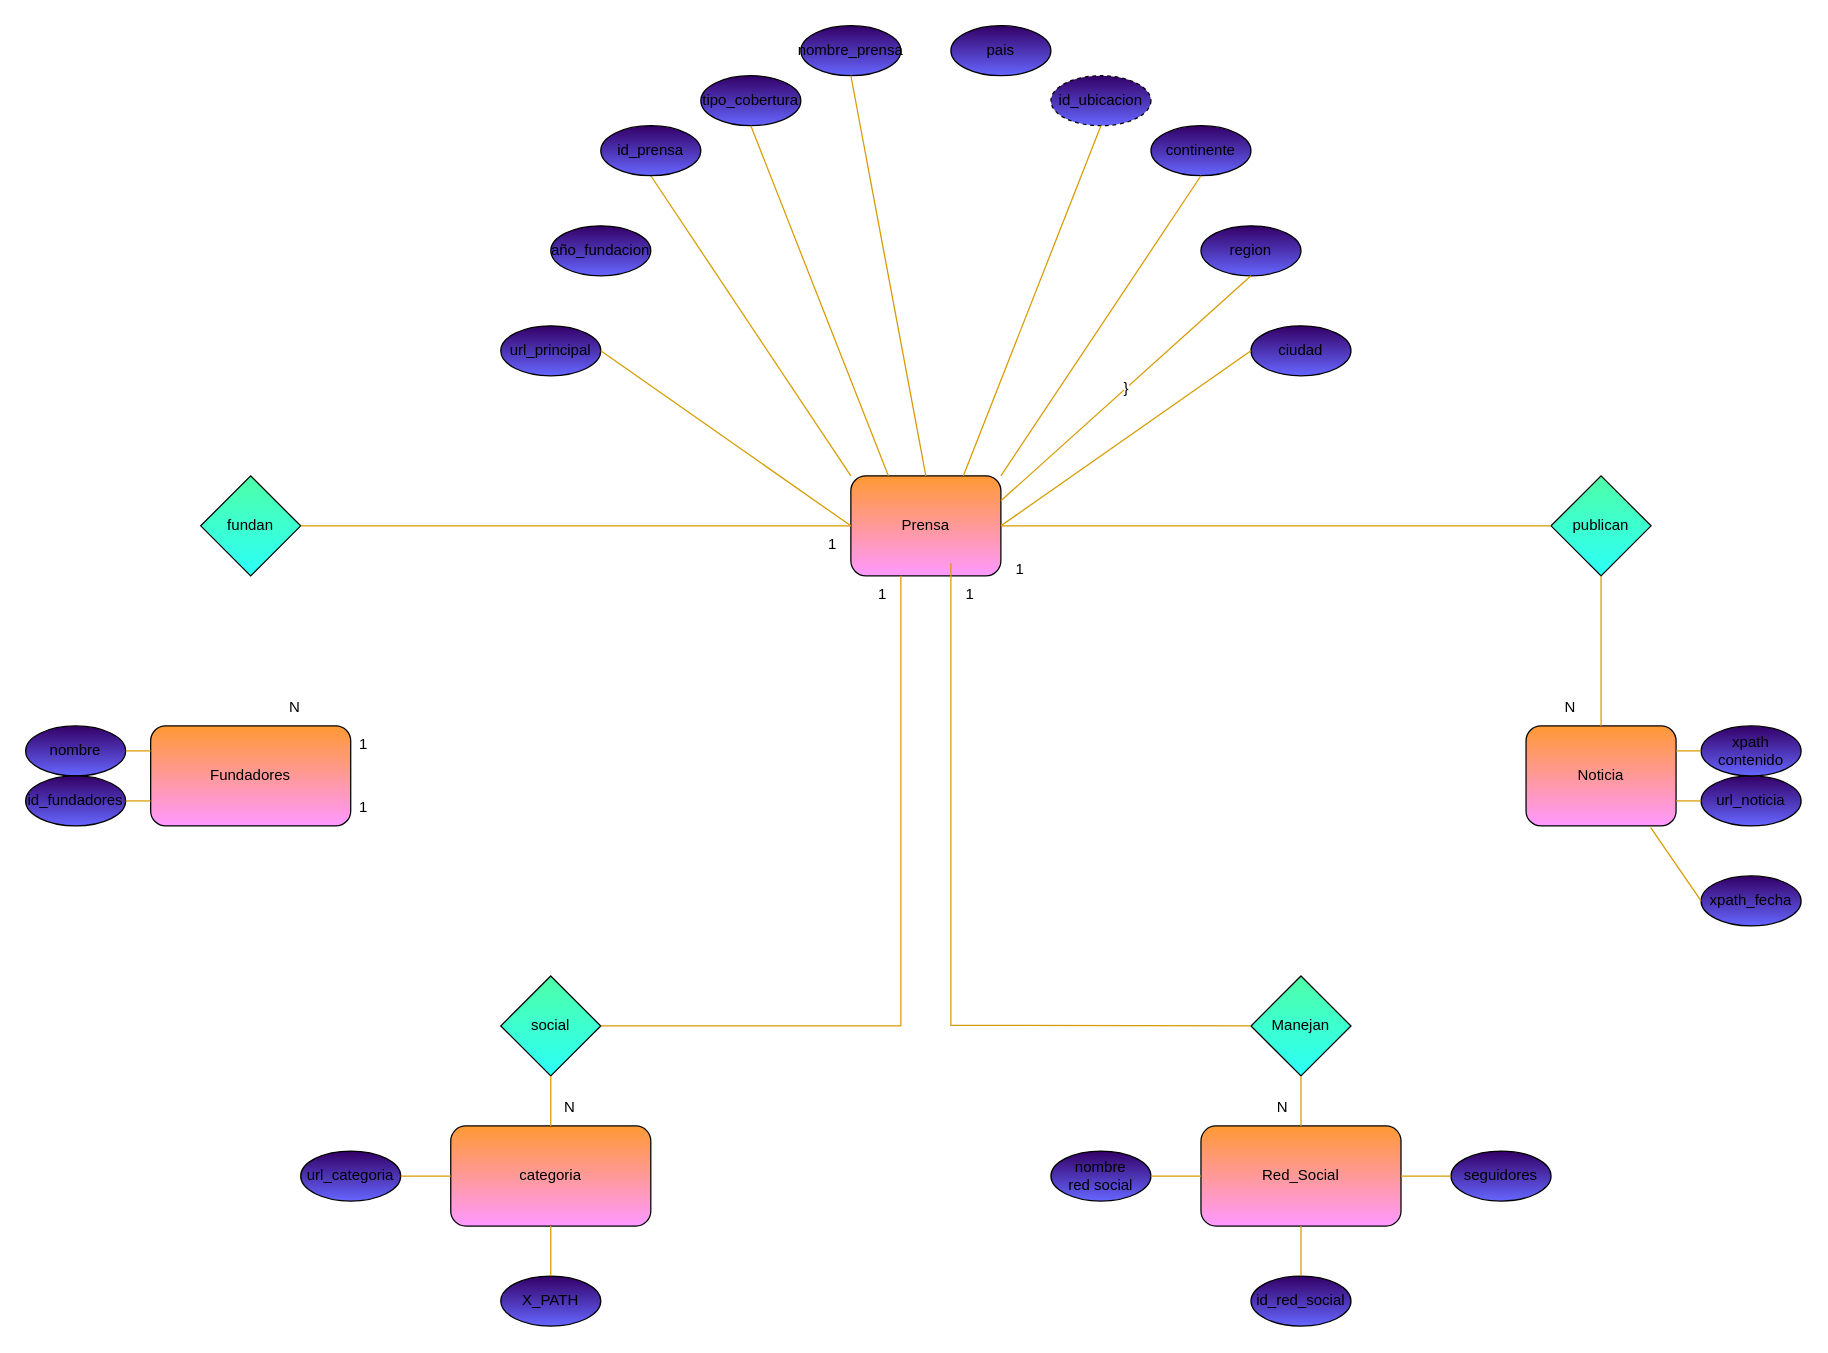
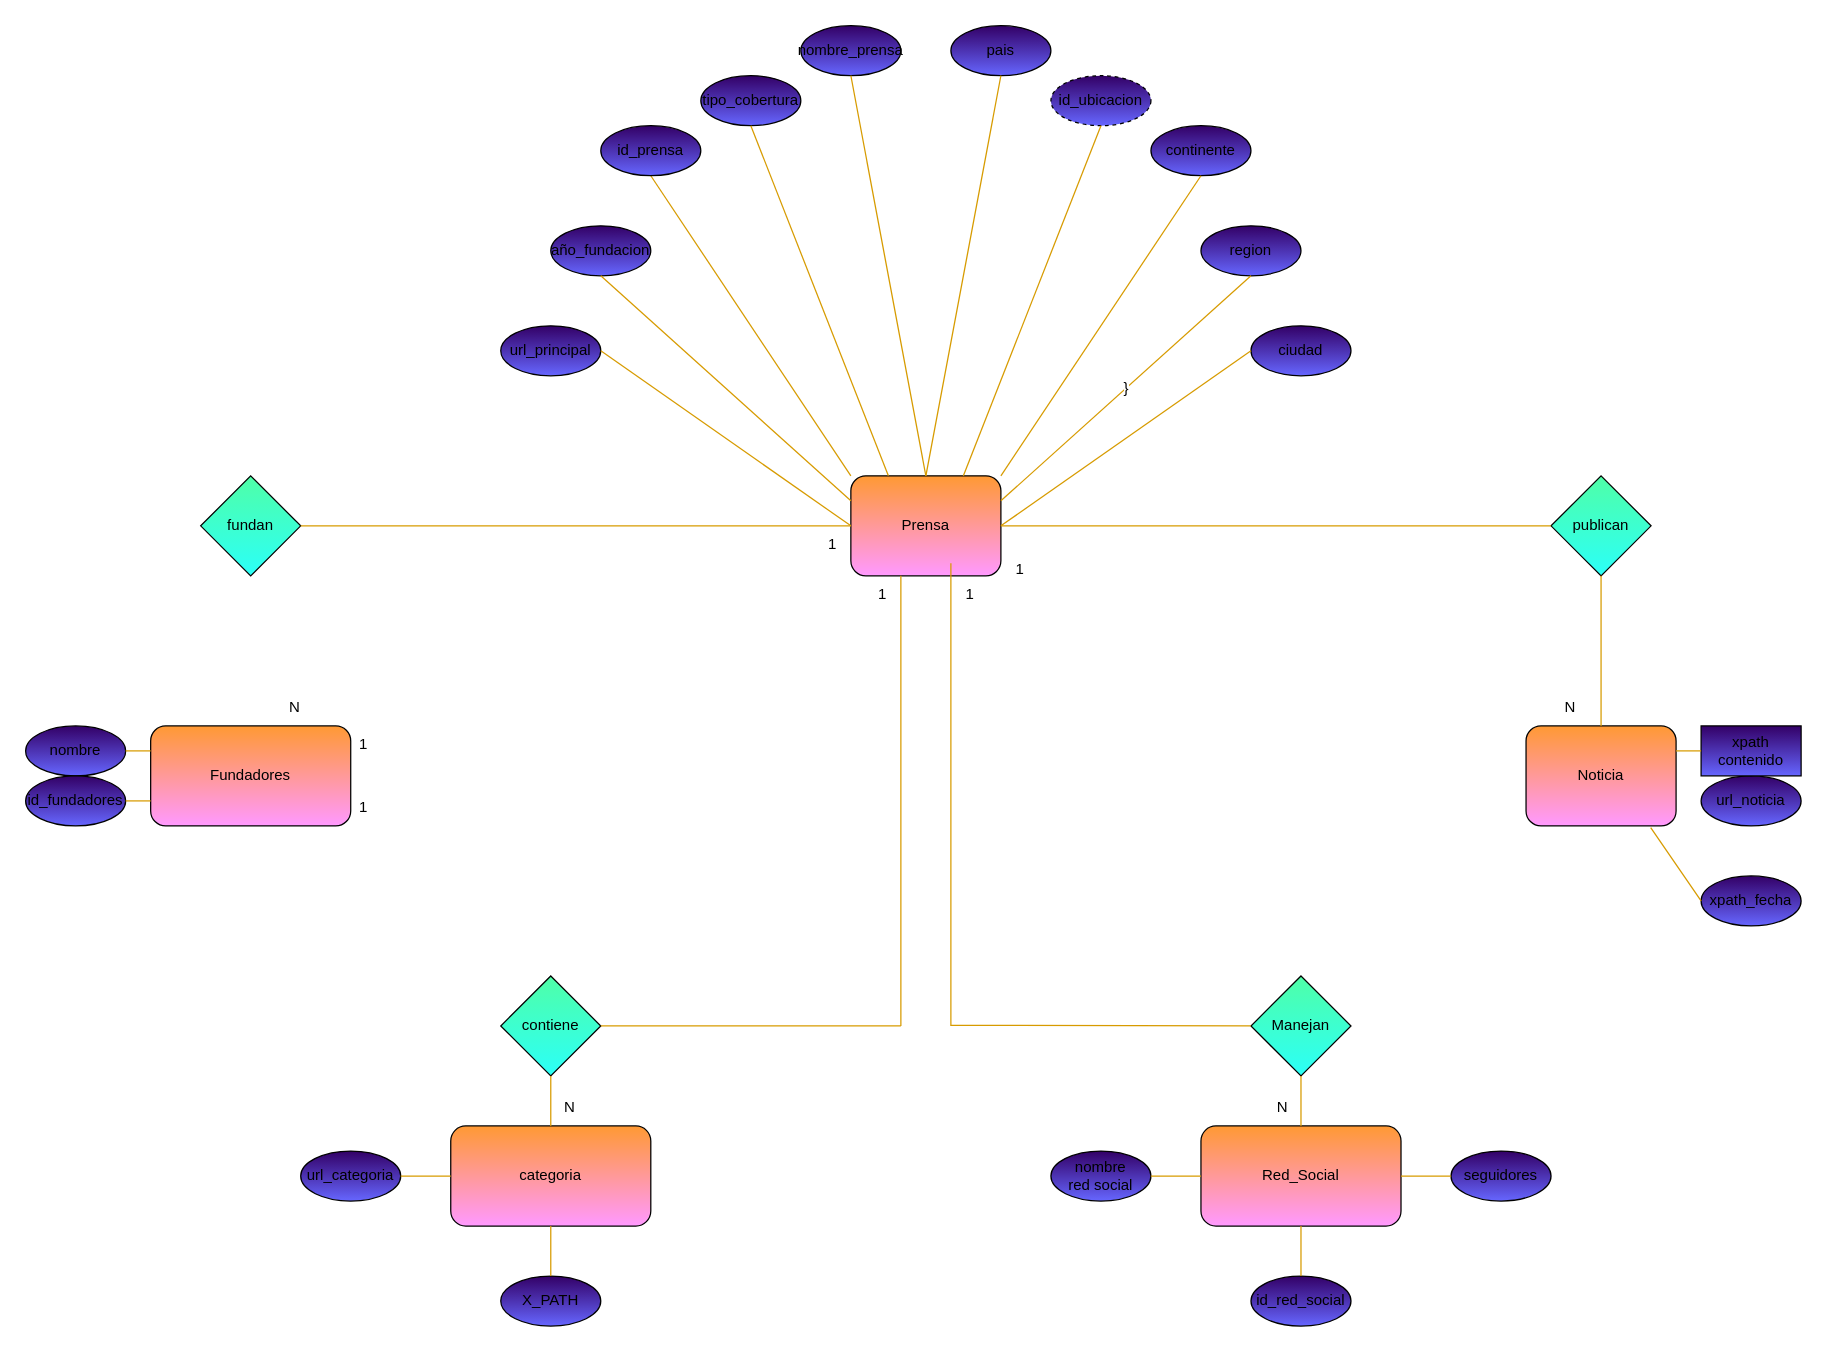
+ <mxCell id="19" value="" style="endArrow=none;html=1;entryX=0.5;entryY=1;entryDx=0;entryDy=0;exitX=0.5;exitY=0;exitDx=0;exitDy=0;fontSize=12;strokeColor=#d79b00;fillColor=#ffcd28;gradientColor=#ffa500;" parent="1" source="11" target="6" edge="1"><mxGeometry width="50" height="50" relative="1" as="geometry"><mxPoint x="1160" y="405.516" as="sourcePoint" /><mxPoint x="1181.716" y="340.002" as="targetPoint" /></mxGeometry></mxCell>
+ <mxCell id="22" value="" style="endArrow=none;html=1;entryX=0.5;entryY=1;entryDx=0;entryDy=0;exitX=0;exitY=0.25;exitDx=0;exitDy=0;fontSize=12;strokeColor=#d79b00;fillColor=#ffcd28;gradientColor=#ffa500;" parent="1" source="11" target="12" edge="1"><mxGeometry width="50" height="50" relative="1" as="geometry"><mxPoint x="770" y="900" as="sourcePoint" /><mxPoint x="820" y="850" as="targetPoint" /></mxGeometry></mxCell>
- <mxCell id="31" value="xpath contenido" style="ellipse;whiteSpace=wrap;html=1;fillColor=#330066;gradientColor=#6666FF;" parent="1" vertex="1"><mxGeometry x="1360" y="580" width="80" height="40" as="geometry" /></mxCell>
+ <mxCell id="31" value="xpath contenido" style="whiteSpace=wrap;html=1;fillColor=#330066;gradientColor=#6666FF;rounded=0;" parent="1" vertex="1"><mxGeometry x="1360" y="580" width="80" height="40" as="geometry" /></mxCell>
- <mxCell id="29" value="" style="endArrow=none;html=1;exitX=1;exitY=0.75;exitDx=0;exitDy=0;entryX=0;entryY=0.5;entryDx=0;entryDy=0;fontSize=12;strokeColor=#d79b00;fillColor=#ffcd28;gradientColor=#ffa500;" parent="1" source="27" target="28" edge="1"><mxGeometry width="50" height="50" relative="1" as="geometry"><mxPoint x="1240" y="570" as="sourcePoint" /><mxPoint x="1350" y="640" as="targetPoint" /></mxGeometry></mxCell>
- <mxCell id="54" value="social" style="rhombus;whiteSpace=wrap;html=1;fillColor=#4FFFA7;gradientColor=#2BFFF8;" parent="1" vertex="1"><mxGeometry x="400" y="780" width="80" height="80" as="geometry" /></mxCell>
+ <mxCell id="54" value="contiene" style="rhombus;whiteSpace=wrap;html=1;fillColor=#4FFFA7;gradientColor=#2BFFF8;" parent="1" vertex="1"><mxGeometry x="400" y="780" width="80" height="80" as="geometry" /></mxCell>
